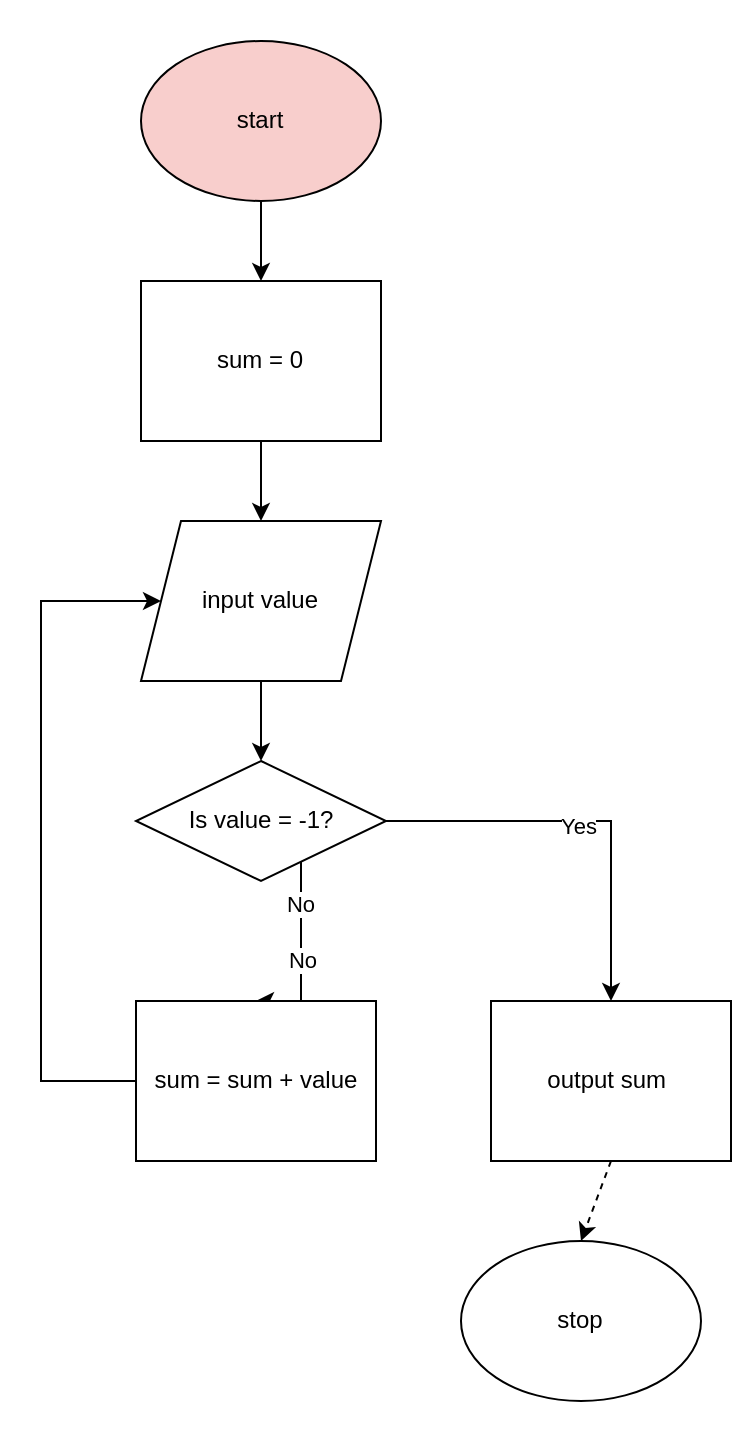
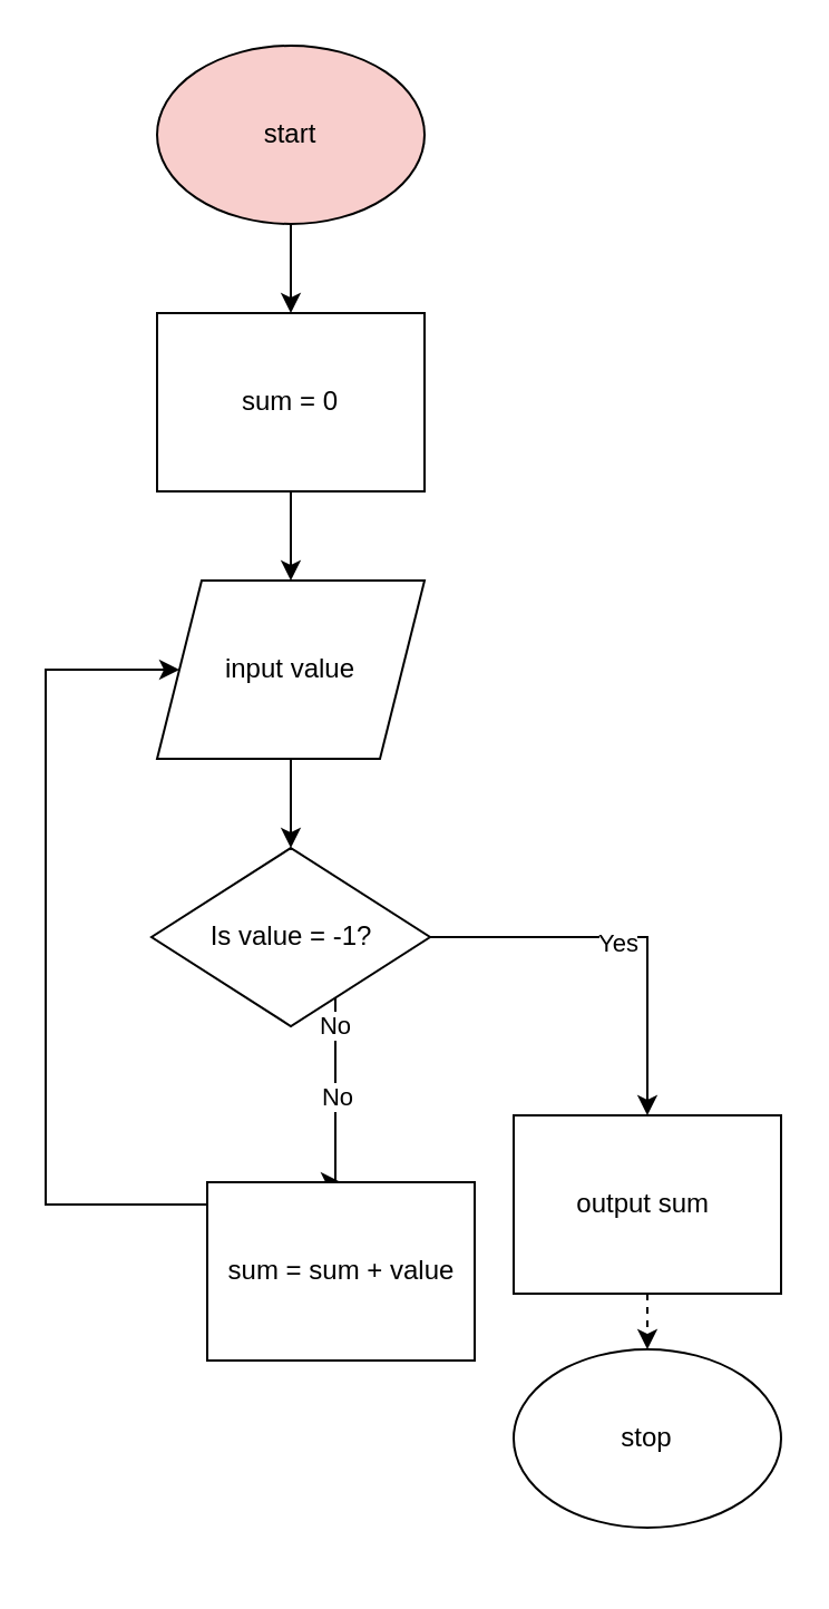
- <mxCell id="14" value="Is value = -1?" style="rhombus;whiteSpace=wrap;html=1;" vertex="1" parent="1"><mxGeometry x="67.5" y="380" width="125" height="60" as="geometry" /></mxCell>
+ <mxCell id="14" value="Is value = -1?" style="rhombus;whiteSpace=wrap;html=1;" vertex="1" parent="1"><mxGeometry x="67.5" y="380" width="125" height="80" as="geometry" /></mxCell>
- <mxCell id="16" value="sum = sum + value" style="rounded=0;whiteSpace=wrap;html=1;" vertex="1" parent="1"><mxGeometry x="67.5" y="500" width="120" height="80" as="geometry" /></mxCell>
+ <mxCell id="16" value="sum = sum + value" style="rounded=0;whiteSpace=wrap;html=1;" vertex="1" parent="1"><mxGeometry x="92.5" y="530" width="120" height="80" as="geometry" /></mxCell>
- <mxCell id="18" value="output sum&amp;nbsp;" style="rounded=0;whiteSpace=wrap;html=1;" vertex="1" parent="1"><mxGeometry x="245" y="500" width="120" height="80" as="geometry" /></mxCell>
+ <mxCell id="18" value="output sum&amp;nbsp;" style="rounded=0;whiteSpace=wrap;html=1;" vertex="1" parent="1"><mxGeometry x="230" y="500" width="120" height="80" as="geometry" /></mxCell>
- <mxCell id="17" value="stop" style="ellipse;whiteSpace=wrap;html=1;" vertex="1" parent="1"><mxGeometry x="230" y="620" width="120" height="80" as="geometry" /></mxCell>
+ <mxCell id="17" value="stop" style="ellipse;whiteSpace=wrap;html=1;" vertex="1" parent="1"><mxGeometry x="230" y="605" width="120" height="80" as="geometry" /></mxCell>
